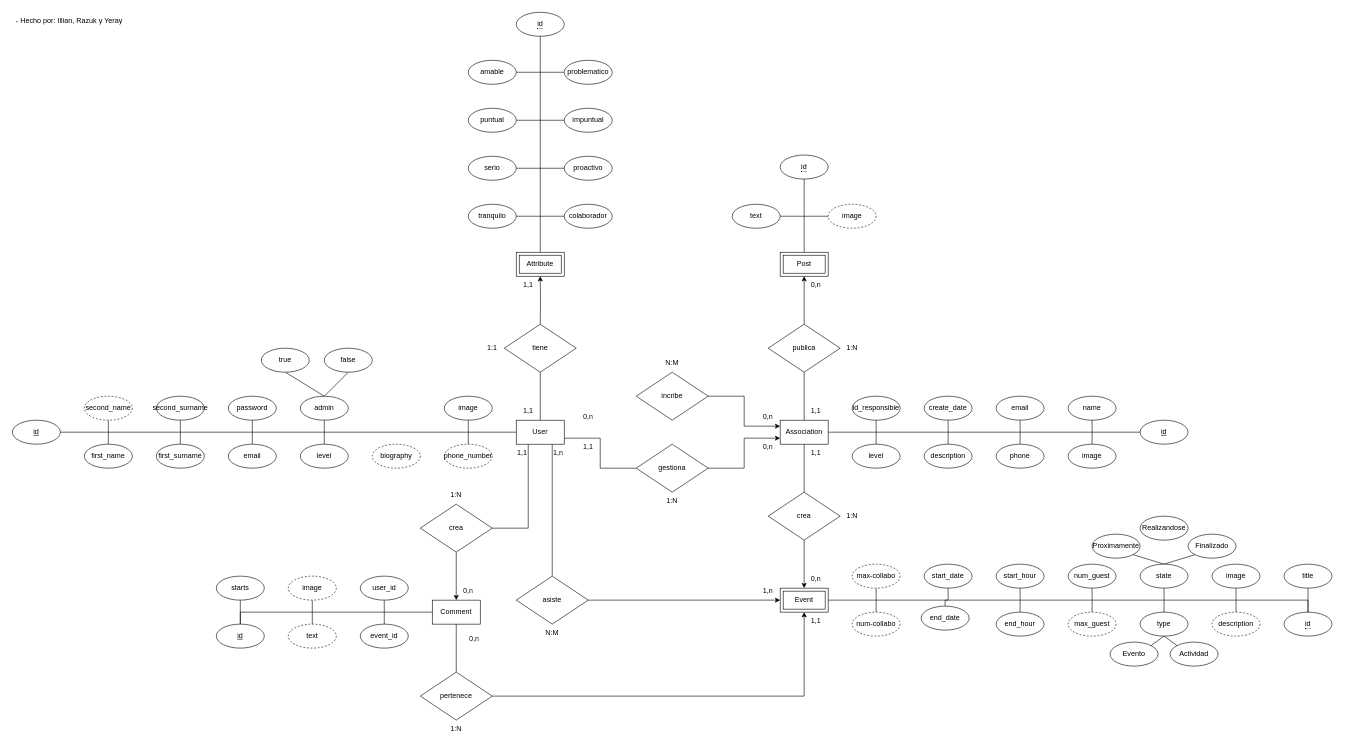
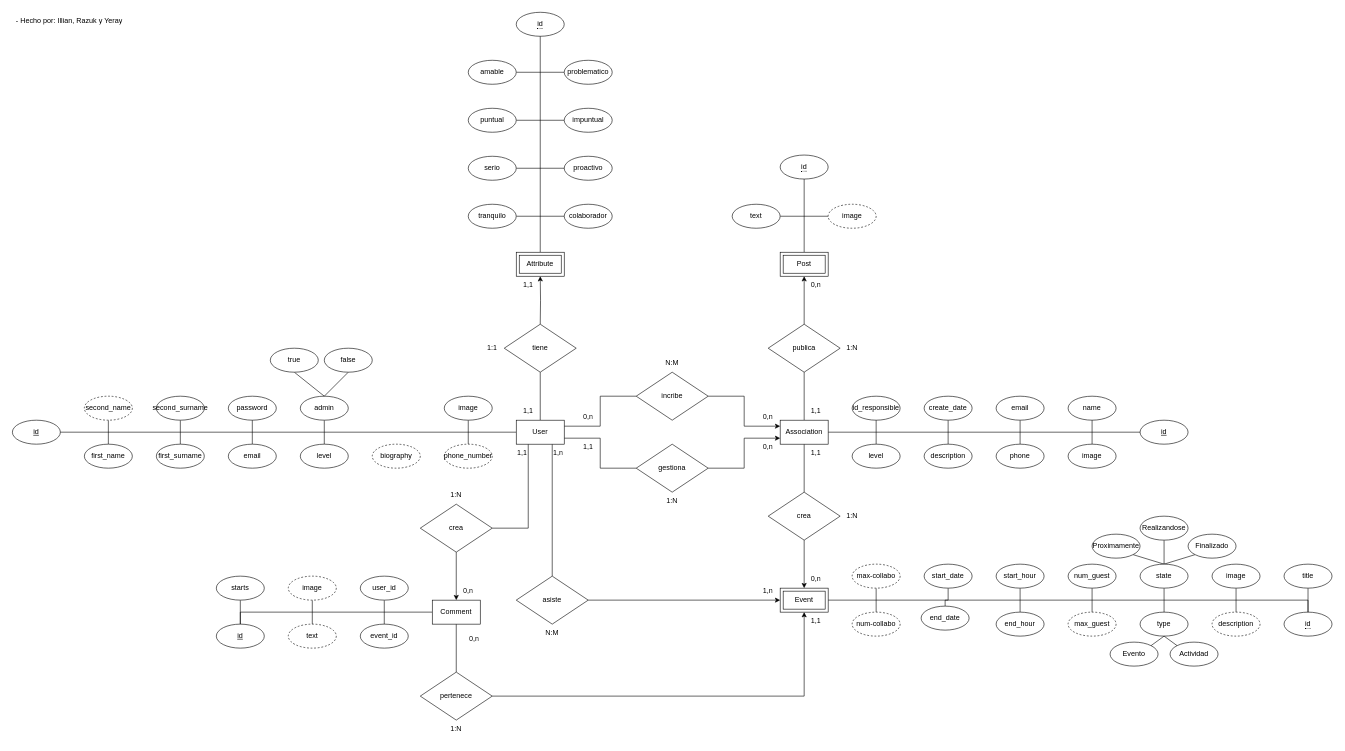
- <mxCell id="51" value="true" style="ellipse;whiteSpace=wrap;html=1;align=center;" parent="1" vertex="1"><mxGeometry x="435" y="580" width="80" height="40" as="geometry" /></mxCell>
+ <mxCell id="51" value="true" style="ellipse;whiteSpace=wrap;html=1;align=center;" parent="1" vertex="1"><mxGeometry x="450" y="580" width="80" height="40" as="geometry" /></mxCell>
+ <mxCell id="92" style="edgeStyle=orthogonalEdgeStyle;rounded=0;orthogonalLoop=1;jettySize=auto;html=1;exitX=1;exitY=0.25;exitDx=0;exitDy=0;entryX=0;entryY=0.5;entryDx=0;entryDy=0;endArrow=none;startFill=0;" parent="1" source="97" target="106" edge="1"><mxGeometry relative="1" as="geometry" /></mxCell>
+ <mxCell id="11" style="rounded=0;orthogonalLoop=1;jettySize=auto;html=1;entryX=0.5;entryY=1;entryDx=0;entryDy=0;endArrow=none;startFill=0;" edge="1" parent="1" source="13" target="148"><mxGeometry relative="1" as="geometry" /></mxCell>
